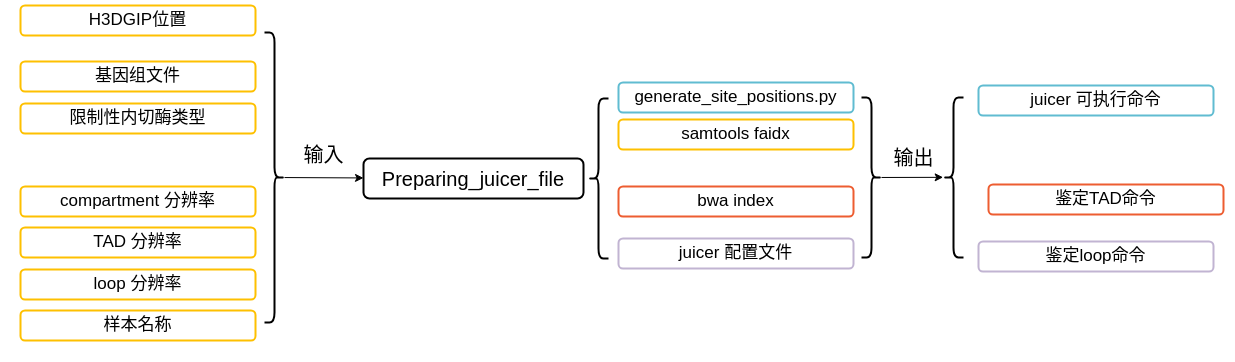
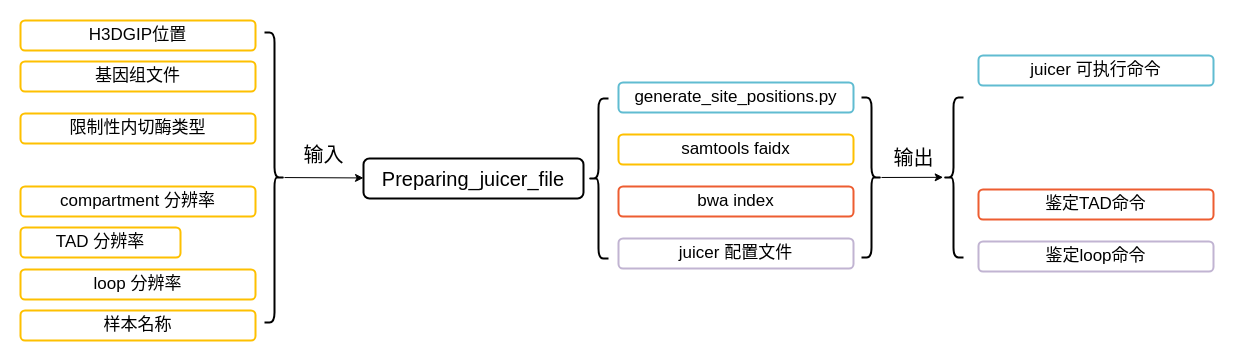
- <mxCell id="10" value="H3DGIP位置" style="rounded=1;whiteSpace=wrap;html=1;strokeWidth=2;fontSize=17;strokeColor=#FEC000;" vertex="1" parent="1"><mxGeometry x="20" y="5" width="235" height="30" as="geometry" /></mxCell>
+ <mxCell id="10" value="H3DGIP位置" style="rounded=1;whiteSpace=wrap;html=1;strokeWidth=2;fontSize=17;strokeColor=#FEC000;" vertex="1" parent="1"><mxGeometry x="20" y="20" width="235" height="30" as="geometry" /></mxCell>
- <mxCell id="21" value="juicer 可执行命令" style="rounded=1;whiteSpace=wrap;html=1;strokeWidth=2;fontSize=17;strokeColor=#60BCD1;" vertex="1" parent="1"><mxGeometry x="978" y="85" width="235" height="30" as="geometry" /></mxCell>
+ <mxCell id="21" value="juicer 可执行命令" style="rounded=1;whiteSpace=wrap;html=1;strokeWidth=2;fontSize=17;strokeColor=#60BCD1;" vertex="1" parent="1"><mxGeometry x="978" y="55" width="235" height="30" as="geometry" /></mxCell>
- <mxCell id="15" value="限制性内切酶类型" style="rounded=1;whiteSpace=wrap;html=1;strokeWidth=2;fontSize=17;strokeColor=#FEC000;" vertex="1" parent="1"><mxGeometry x="20" y="103" width="235" height="30" as="geometry" /></mxCell>
+ <mxCell id="15" value="限制性内切酶类型" style="rounded=1;whiteSpace=wrap;html=1;strokeWidth=2;fontSize=17;strokeColor=#FEC000;" vertex="1" parent="1"><mxGeometry x="20" y="113" width="235" height="30" as="geometry" /></mxCell>
- <mxCell id="5" value="samtools faidx" style="rounded=1;whiteSpace=wrap;html=1;strokeWidth=2;fontSize=17;strokeColor=#FEC000;" parent="1" vertex="1"><mxGeometry x="618" y="119" width="235" height="30" as="geometry" /></mxCell>
+ <mxCell id="5" value="samtools faidx" style="rounded=1;whiteSpace=wrap;html=1;strokeWidth=2;fontSize=17;strokeColor=#FEC000;" parent="1" vertex="1"><mxGeometry x="618" y="134" width="235" height="30" as="geometry" /></mxCell>
- <mxCell id="22" value="鉴定TAD命令" style="rounded=1;whiteSpace=wrap;html=1;strokeWidth=2;fontSize=17;strokeColor=#ED5D31;" vertex="1" parent="1"><mxGeometry x="988" y="184" width="235" height="30" as="geometry" /></mxCell>
+ <mxCell id="22" value="鉴定TAD命令" style="rounded=1;whiteSpace=wrap;html=1;strokeWidth=2;fontSize=17;strokeColor=#ED5D31;" vertex="1" parent="1"><mxGeometry x="978" y="189" width="235" height="30" as="geometry" /></mxCell>
- <mxCell id="13" value="TAD 分辨率" style="rounded=1;whiteSpace=wrap;html=1;strokeWidth=2;fontSize=17;strokeColor=#FEC000;" vertex="1" parent="1"><mxGeometry x="20" y="227" width="235" height="30" as="geometry" /></mxCell>
+ <mxCell id="13" value="TAD 分辨率" style="rounded=1;whiteSpace=wrap;html=1;strokeWidth=2;fontSize=17;strokeColor=#FEC000;" vertex="1" parent="1"><mxGeometry x="20" y="227" width="160" height="30" as="geometry" /></mxCell>
